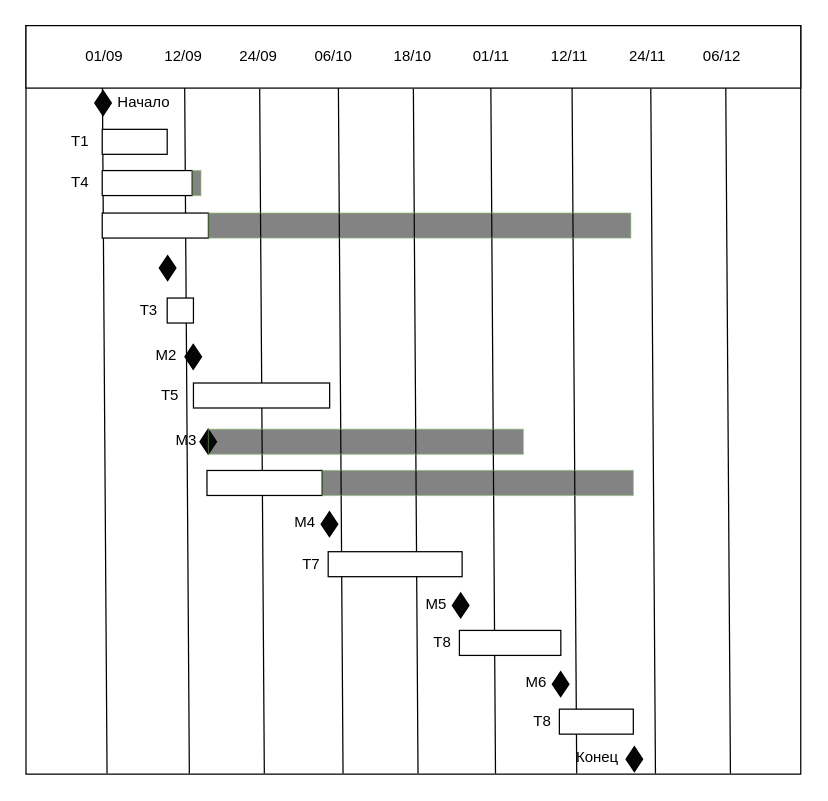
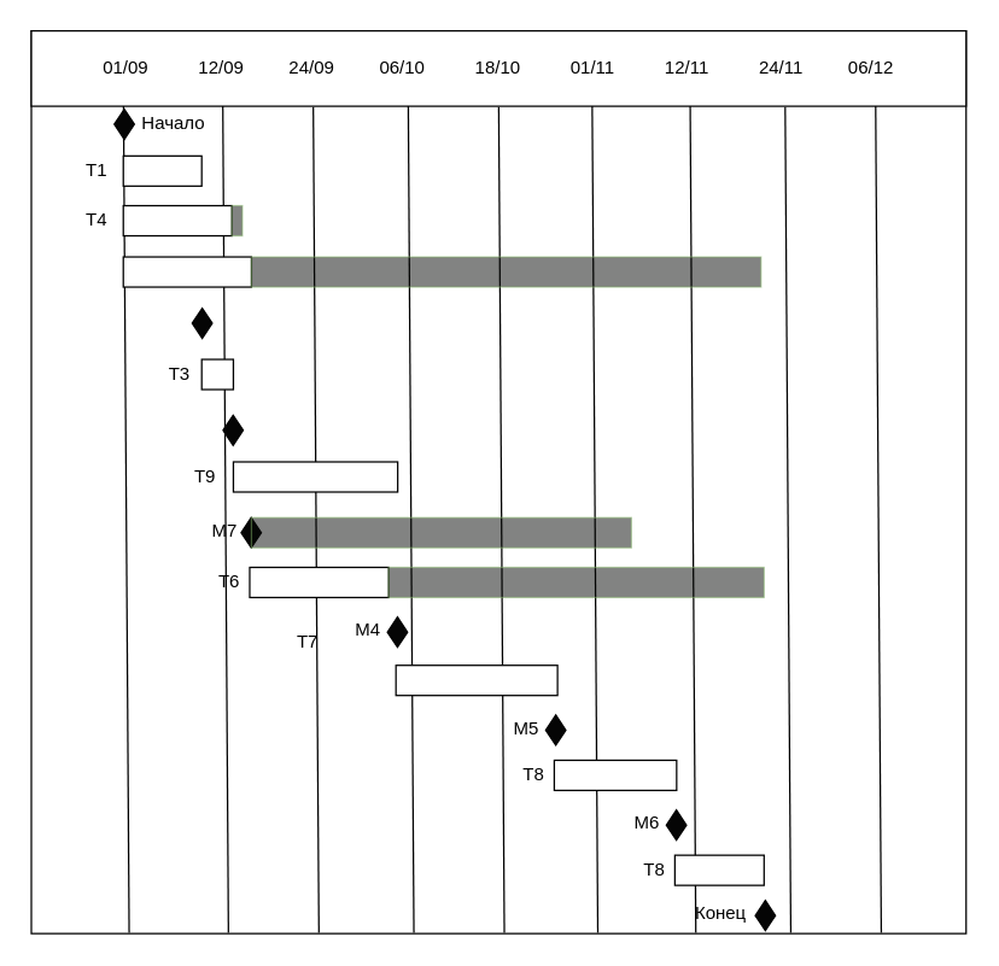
- <mxCell id="23" value="M2" style="text;html=1;align=center;verticalAlign=middle;resizable=0;points=[];autosize=1;strokeColor=none;fillColor=none;" vertex="1" parent="1"><mxGeometry x="118" y="275" width="27" height="18" as="geometry" /></mxCell>
- <mxCell id="26" value="T5" style="text;html=1;align=center;verticalAlign=middle;resizable=0;points=[];autosize=1;strokeColor=none;fillColor=none;" vertex="1" parent="1"><mxGeometry x="123.17" y="307" width="24" height="18" as="geometry" /></mxCell>
+ <mxCell id="26" value="T9" style="text;html=1;align=center;verticalAlign=middle;resizable=0;points=[];autosize=1;strokeColor=none;fillColor=none;" vertex="1" parent="1"><mxGeometry x="123.17" y="307" width="24" height="18" as="geometry" /></mxCell>
- <mxCell id="27" value="M3" style="text;html=1;align=center;verticalAlign=middle;resizable=0;points=[];autosize=1;strokeColor=none;fillColor=none;" vertex="1" parent="1"><mxGeometry x="134" y="343" width="27" height="18" as="geometry" /></mxCell>
+ <mxCell id="27" value="M7" style="text;html=1;align=center;verticalAlign=middle;resizable=0;points=[];autosize=1;strokeColor=none;fillColor=none;" vertex="1" parent="1"><mxGeometry x="134" y="343" width="27" height="18" as="geometry" /></mxCell>
+ <mxCell id="30" value="T6" style="text;html=1;align=center;verticalAlign=middle;resizable=0;points=[];autosize=1;strokeColor=none;fillColor=none;" vertex="1" parent="1"><mxGeometry x="139" y="377" width="24" height="18" as="geometry" /></mxCell>
- <mxCell id="34" value="T7" style="text;html=1;align=center;verticalAlign=middle;resizable=0;points=[];autosize=1;strokeColor=none;fillColor=none;" vertex="1" parent="1"><mxGeometry x="236" y="442" width="24" height="18" as="geometry" /></mxCell>
+ <mxCell id="34" value="T7" style="text;html=1;align=center;verticalAlign=middle;resizable=0;points=[];autosize=1;strokeColor=none;fillColor=none;" vertex="1" parent="1"><mxGeometry x="191" y="417" width="24" height="18" as="geometry" /></mxCell>
